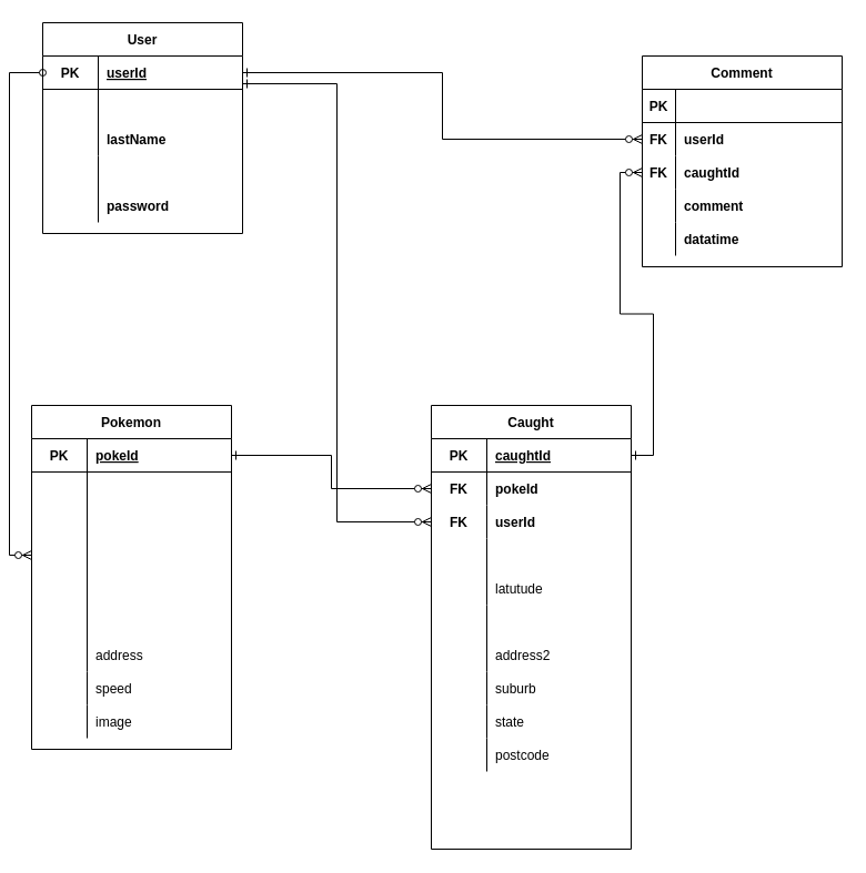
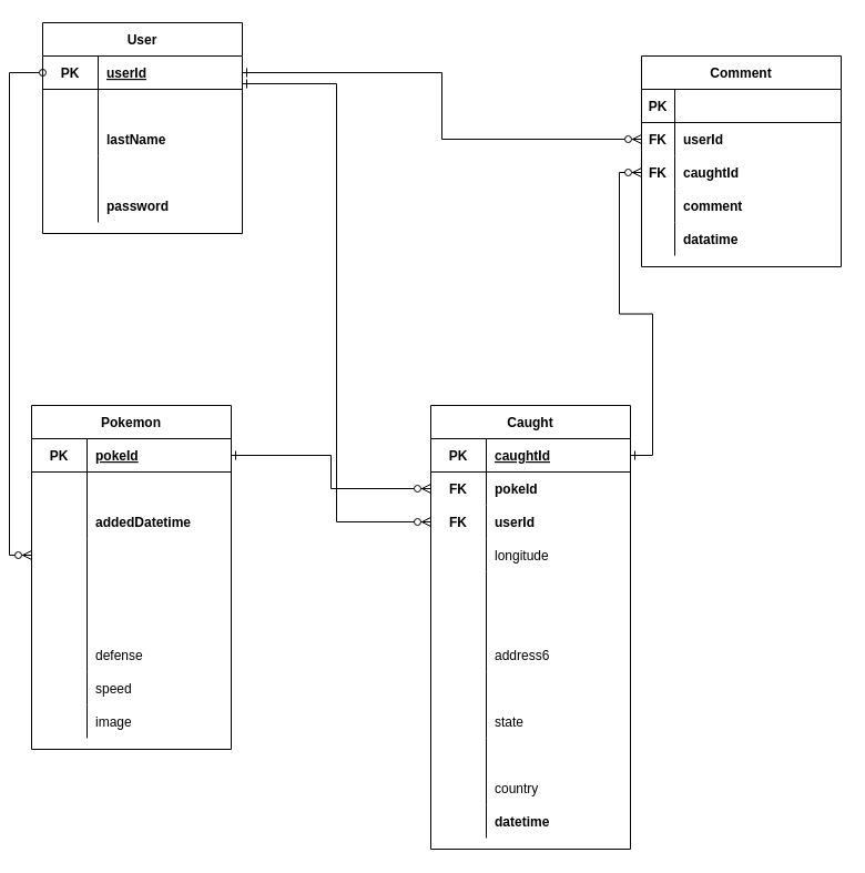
+ <mxCell id="42" value="addedDatetime" style="shape=partialRectangle;connectable=0;fillColor=none;top=0;left=0;bottom=0;right=0;align=left;spacingLeft=6;overflow=hidden;fontStyle=1;" parent="40" vertex="1"><mxGeometry x="50" width="130" height="30" as="geometry" /></mxCell>
+ <mxCell id="71" value="longitude" style="shape=partialRectangle;connectable=0;fillColor=none;top=0;left=0;bottom=0;right=0;align=left;spacingLeft=6;overflow=hidden;fontStyle=0;" parent="69" vertex="1"><mxGeometry x="50" width="130" height="30" as="geometry" /></mxCell>
- <mxCell id="74" value="latutude" style="shape=partialRectangle;connectable=0;fillColor=none;top=0;left=0;bottom=0;right=0;align=left;spacingLeft=6;overflow=hidden;fontStyle=0;" parent="72" vertex="1"><mxGeometry x="50" width="130" height="30" as="geometry" /></mxCell>
- <mxCell id="51" value="address" style="shape=partialRectangle;connectable=0;fillColor=none;top=0;left=0;bottom=0;right=0;align=left;spacingLeft=6;overflow=hidden;fontStyle=0;" parent="49" vertex="1"><mxGeometry x="50" width="130" height="30" as="geometry" /></mxCell>
+ <mxCell id="51" value="defense" style="shape=partialRectangle;connectable=0;fillColor=none;top=0;left=0;bottom=0;right=0;align=left;spacingLeft=6;overflow=hidden;fontStyle=0;" parent="49" vertex="1"><mxGeometry x="50" width="130" height="30" as="geometry" /></mxCell>
- <mxCell id="79" value="address2" style="shape=partialRectangle;connectable=0;fillColor=none;top=0;left=0;bottom=0;right=0;align=left;spacingLeft=6;overflow=hidden;fontStyle=0;" parent="77" vertex="1"><mxGeometry x="50" width="130" height="30" as="geometry" /></mxCell>
+ <mxCell id="79" value="address6" style="shape=partialRectangle;connectable=0;fillColor=none;top=0;left=0;bottom=0;right=0;align=left;spacingLeft=6;overflow=hidden;fontStyle=0;" parent="77" vertex="1"><mxGeometry x="50" width="130" height="30" as="geometry" /></mxCell>
- <mxCell id="82" value="suburb" style="shape=partialRectangle;connectable=0;fillColor=none;top=0;left=0;bottom=0;right=0;align=left;spacingLeft=6;overflow=hidden;fontStyle=0;" parent="80" vertex="1"><mxGeometry x="50" width="130" height="30" as="geometry" /></mxCell>
- <mxCell id="88" value="postcode" style="shape=partialRectangle;connectable=0;fillColor=none;top=0;left=0;bottom=0;right=0;align=left;spacingLeft=6;overflow=hidden;fontStyle=0;" parent="86" vertex="1"><mxGeometry x="50" width="130" height="30" as="geometry" /></mxCell>
+ <mxCell id="91" value="country" style="shape=partialRectangle;connectable=0;fillColor=none;top=0;left=0;bottom=0;right=0;align=left;spacingLeft=6;overflow=hidden;fontStyle=0;" parent="89" vertex="1"><mxGeometry x="50" width="130" height="30" as="geometry" /></mxCell>
+ <mxCell id="94" value="datetime" style="shape=partialRectangle;connectable=0;fillColor=none;top=0;left=0;bottom=0;right=0;align=left;spacingLeft=6;overflow=hidden;fontStyle=1;" parent="92" vertex="1"><mxGeometry x="50" width="130" height="30" as="geometry" /></mxCell>
